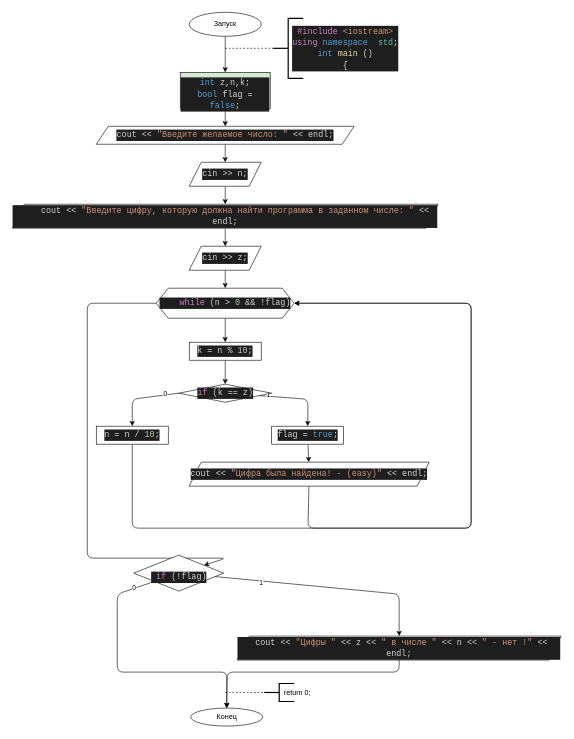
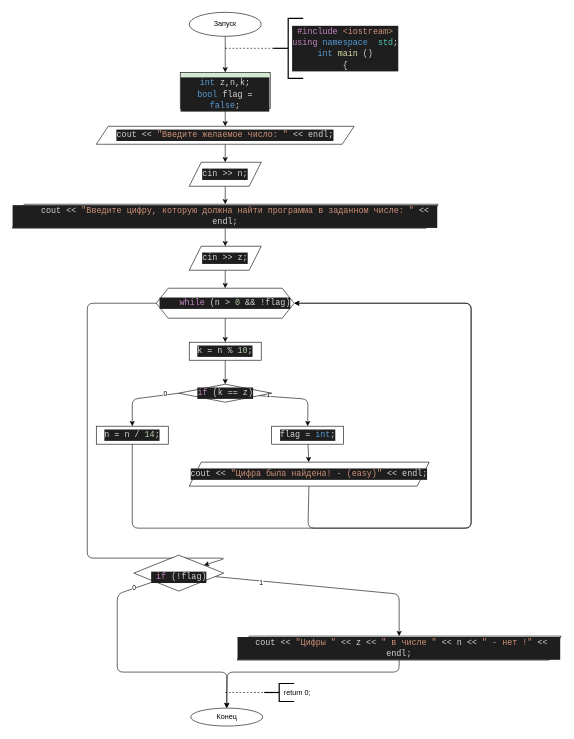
- <mxCell id="32" value="&#10;&#10;&lt;div style=&quot;color: rgb(212, 212, 212); background-color: rgb(30, 30, 30); font-family: consolas, &amp;quot;courier new&amp;quot;, monospace; font-weight: normal; font-size: 14px; line-height: 19px;&quot;&gt;&lt;div&gt;&lt;span style=&quot;color: #d4d4d4&quot;&gt;n = n / &lt;/span&gt;&lt;span style=&quot;color: #b5cea8&quot;&gt;10&lt;/span&gt;&lt;span style=&quot;color: #d4d4d4&quot;&gt;;&lt;/span&gt;&lt;/div&gt;&lt;/div&gt;&#10;&#10;" style="rounded=0;whiteSpace=wrap;html=1;" vertex="1" parent="1"><mxGeometry x="160" y="710" width="120" height="30" as="geometry" /></mxCell>
+ <mxCell id="32" value="&#10;&#10;&lt;div style=&quot;color: rgb(212, 212, 212); background-color: rgb(30, 30, 30); font-family: consolas, &amp;quot;courier new&amp;quot;, monospace; font-weight: normal; font-size: 14px; line-height: 19px;&quot;&gt;&lt;div&gt;&lt;span style=&quot;color: #d4d4d4&quot;&gt;n = n / &lt;/span&gt;&lt;span style=&quot;color: #b5cea8&quot;&gt;14&lt;/span&gt;&lt;span style=&quot;color: #d4d4d4&quot;&gt;;&lt;/span&gt;&lt;/div&gt;&lt;/div&gt;&#10;&#10;" style="rounded=0;whiteSpace=wrap;html=1;" vertex="1" parent="1"><mxGeometry x="160" y="710" width="120" height="30" as="geometry" /></mxCell>
- <mxCell id="28" value="&#10;&#10;&lt;div style=&quot;color: rgb(212, 212, 212); background-color: rgb(30, 30, 30); font-family: consolas, &amp;quot;courier new&amp;quot;, monospace; font-weight: normal; font-size: 14px; line-height: 19px;&quot;&gt;&lt;div&gt;&lt;span style=&quot;color: #d4d4d4&quot;&gt;flag = &lt;/span&gt;&lt;span style=&quot;color: #569cd6&quot;&gt;true&lt;/span&gt;&lt;span style=&quot;color: #d4d4d4&quot;&gt;;&lt;/span&gt;&lt;/div&gt;&lt;/div&gt;&#10;&#10;" style="rounded=0;whiteSpace=wrap;html=1;" vertex="1" parent="1"><mxGeometry x="452.5" y="710" width="120" height="30" as="geometry" /></mxCell>
+ <mxCell id="28" value="&#10;&#10;&lt;div style=&quot;color: rgb(212, 212, 212); background-color: rgb(30, 30, 30); font-family: consolas, &amp;quot;courier new&amp;quot;, monospace; font-weight: normal; font-size: 14px; line-height: 19px;&quot;&gt;&lt;div&gt;&lt;span style=&quot;color: #d4d4d4&quot;&gt;flag = &lt;/span&gt;&lt;span style=&quot;color: #569cd6&quot;&gt;int&lt;/span&gt;&lt;span style=&quot;color: #d4d4d4&quot;&gt;;&lt;/span&gt;&lt;/div&gt;&lt;/div&gt;&#10;&#10;" style="rounded=0;whiteSpace=wrap;html=1;" vertex="1" parent="1"><mxGeometry x="452.5" y="710" width="120" height="30" as="geometry" /></mxCell>
